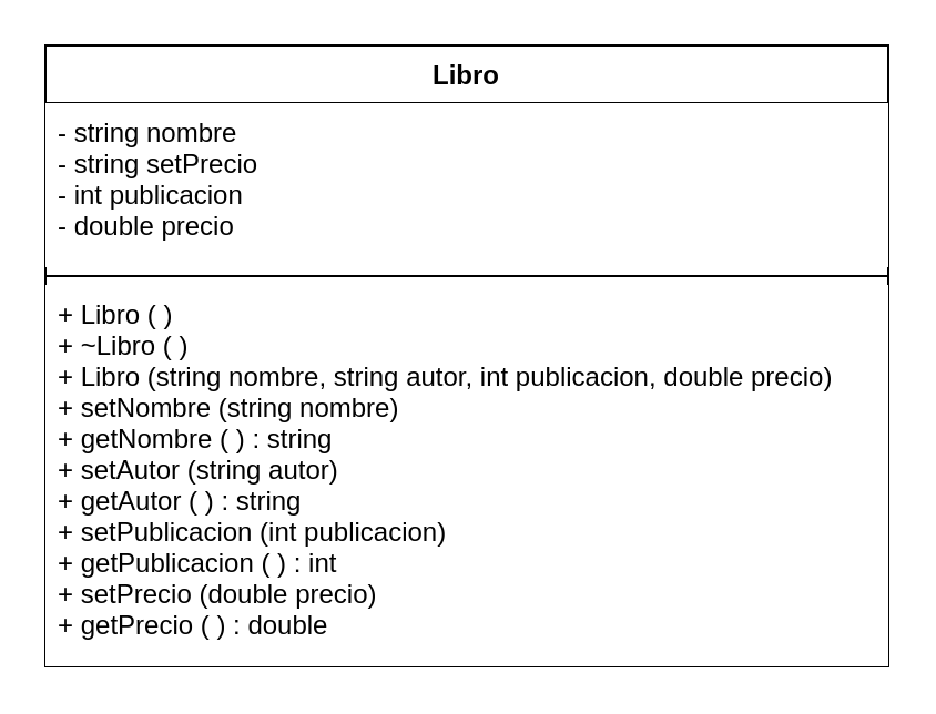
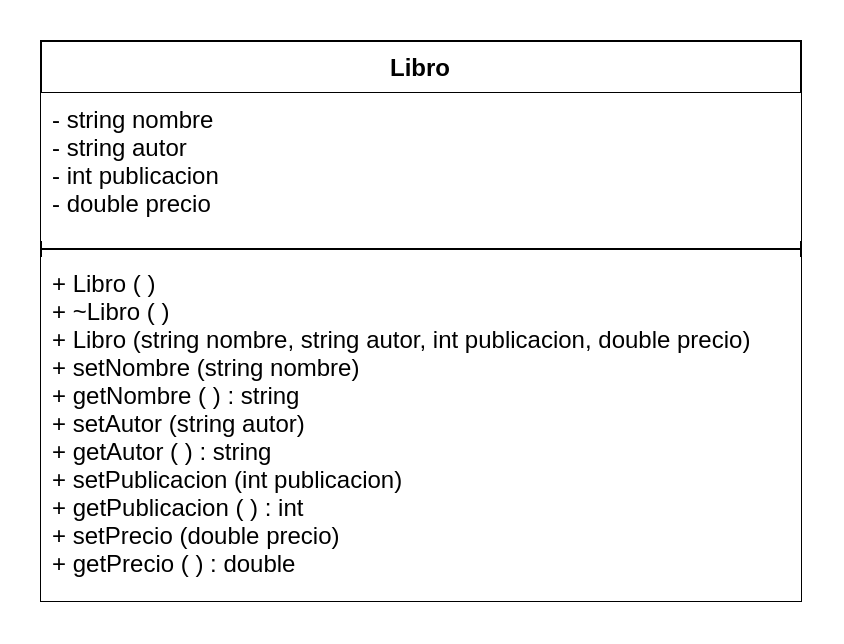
- <mxCell id="3" value="- string nombre&#10;- string setPrecio&#10;- int publicacion&#10;- double precio" style="text;align=left;verticalAlign=top;spacingLeft=4;spacingRight=4;overflow=hidden;rotatable=0;points=[[0,0.5],[1,0.5]];portConstraint=eastwest;fillColor=default;" vertex="1" parent="2"><mxGeometry y="26" width="380" height="74" as="geometry" /></mxCell>
+ <mxCell id="3" value="- string nombre&#10;- string autor&#10;- int publicacion&#10;- double precio" style="text;align=left;verticalAlign=top;spacingLeft=4;spacingRight=4;overflow=hidden;rotatable=0;points=[[0,0.5],[1,0.5]];portConstraint=eastwest;fillColor=default;" vertex="1" parent="2"><mxGeometry y="26" width="380" height="74" as="geometry" /></mxCell>
